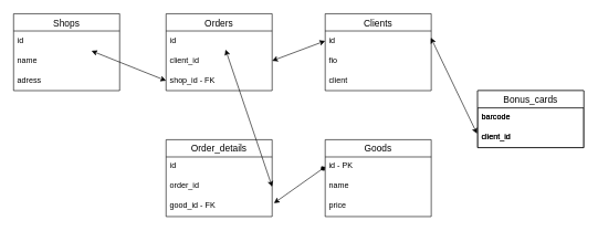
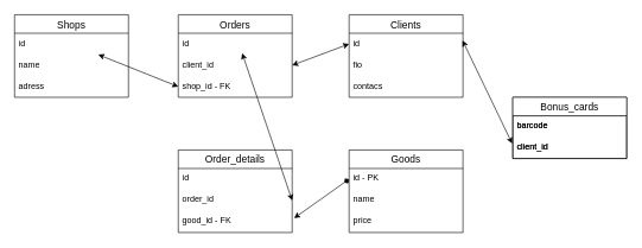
- <mxCell id="13" value="client" style="text;strokeColor=none;fillColor=none;spacingLeft=4;spacingRight=4;overflow=hidden;rotatable=0;points=[[0,0.5],[1,0.5]];portConstraint=eastwest;fontSize=12;" vertex="1" parent="10"><mxGeometry y="86" width="160" height="30" as="geometry" /></mxCell>
+ <mxCell id="13" value="contacs" style="text;strokeColor=none;fillColor=none;spacingLeft=4;spacingRight=4;overflow=hidden;rotatable=0;points=[[0,0.5],[1,0.5]];portConstraint=eastwest;fontSize=12;" vertex="1" parent="10"><mxGeometry y="86" width="160" height="30" as="geometry" /></mxCell>
